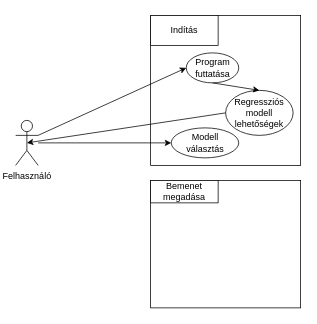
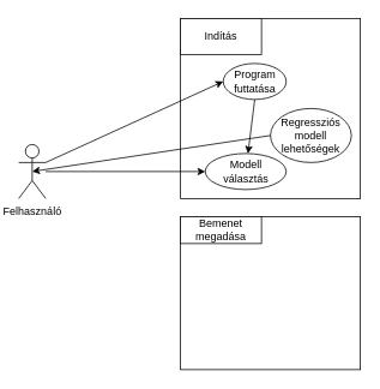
- <mxCell id="8" value="" style="endArrow=classic;html=1;exitX=0.5;exitY=1;exitDx=0;exitDy=0;entryX=0.5;entryY=0;entryDx=0;entryDy=0;" edge="1" parent="1" source="5" target="7"><mxGeometry width="50" height="50" relative="1" as="geometry"><mxPoint x="310" y="270" as="sourcePoint" /><mxPoint x="360" y="220" as="targetPoint" /></mxGeometry></mxCell>
+ <mxCell id="8" value="" style="endArrow=classic;html=1;exitX=0.5;exitY=1;exitDx=0;exitDy=0;" edge="1" parent="1" source="5" target="10"><mxGeometry width="50" height="50" relative="1" as="geometry"><mxPoint x="310" y="270" as="sourcePoint" /><mxPoint x="360" y="220" as="targetPoint" /></mxGeometry></mxCell>
